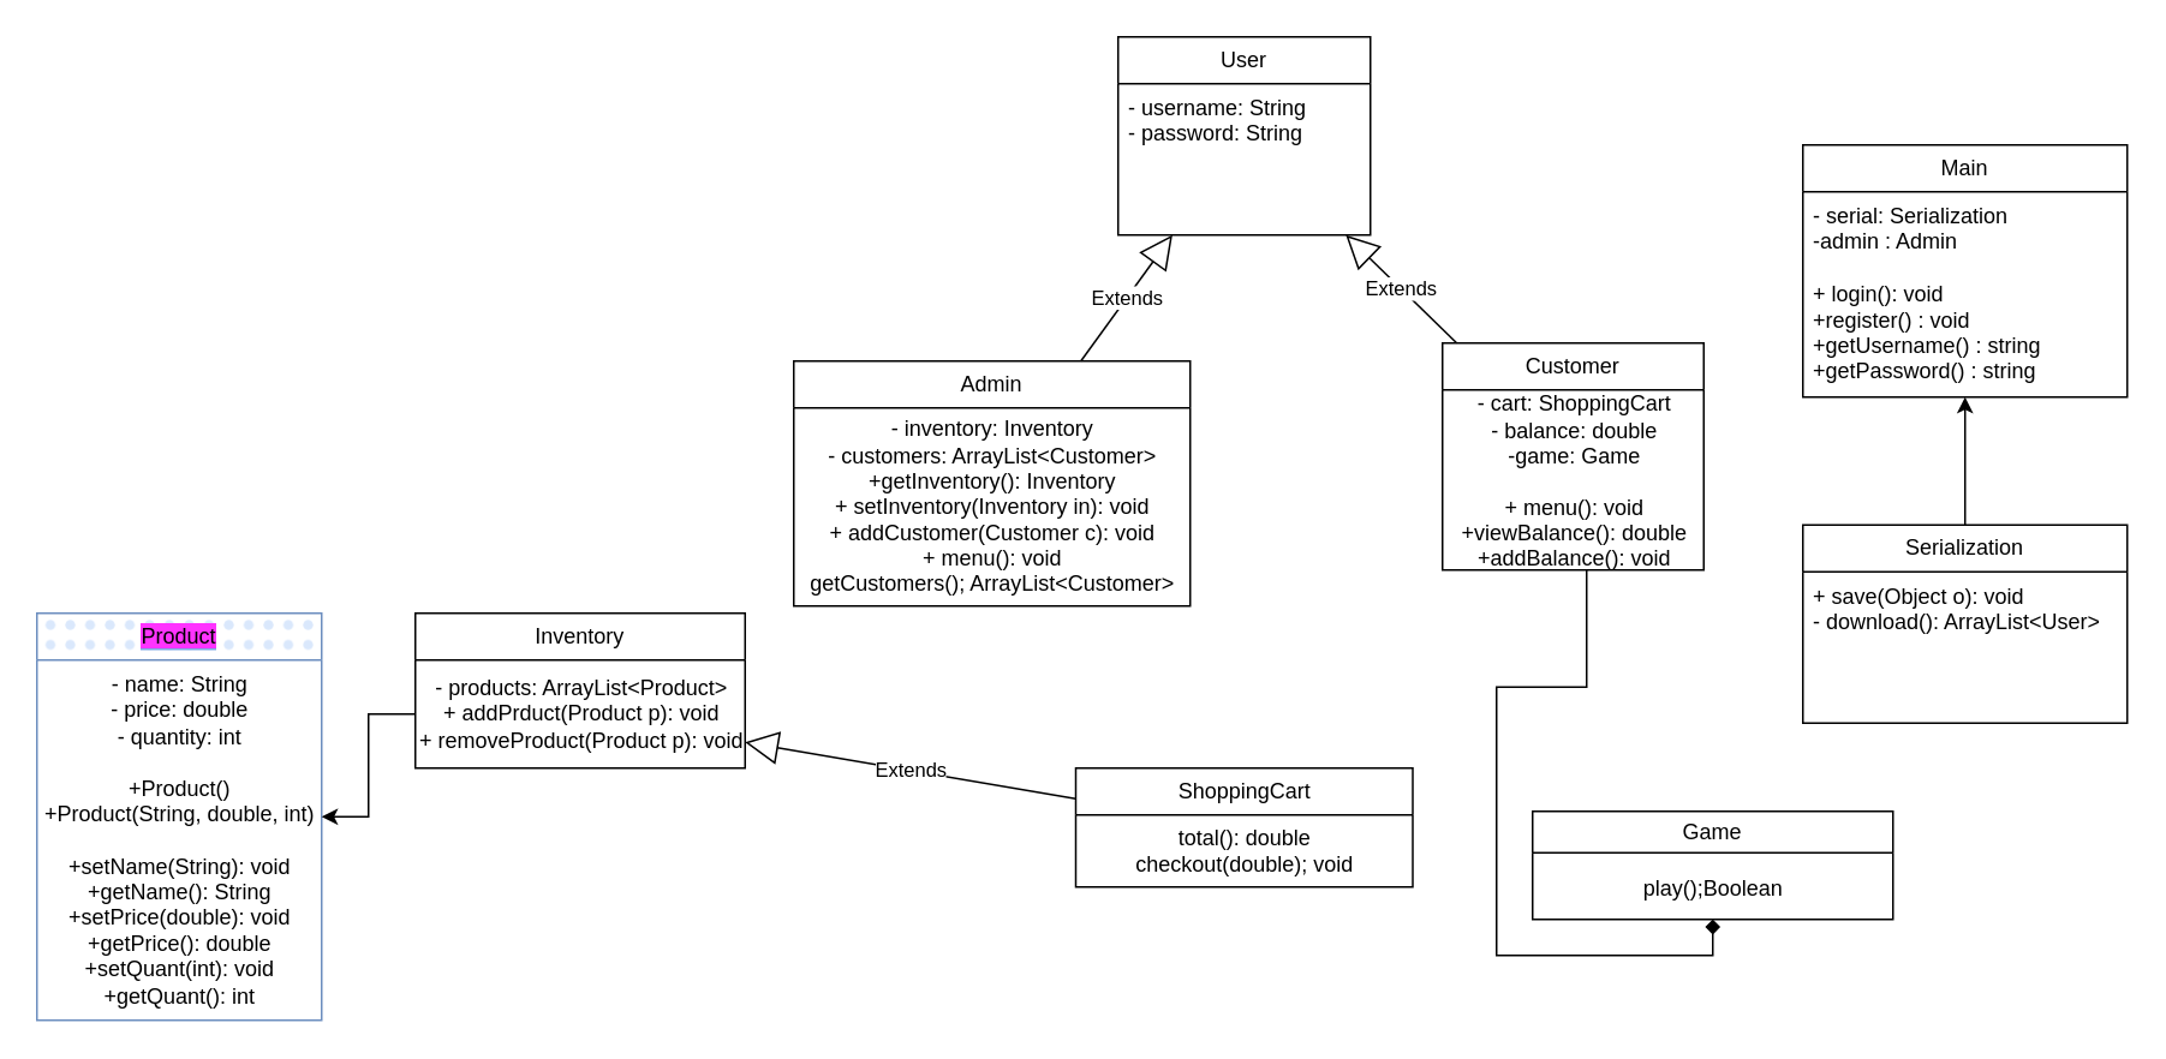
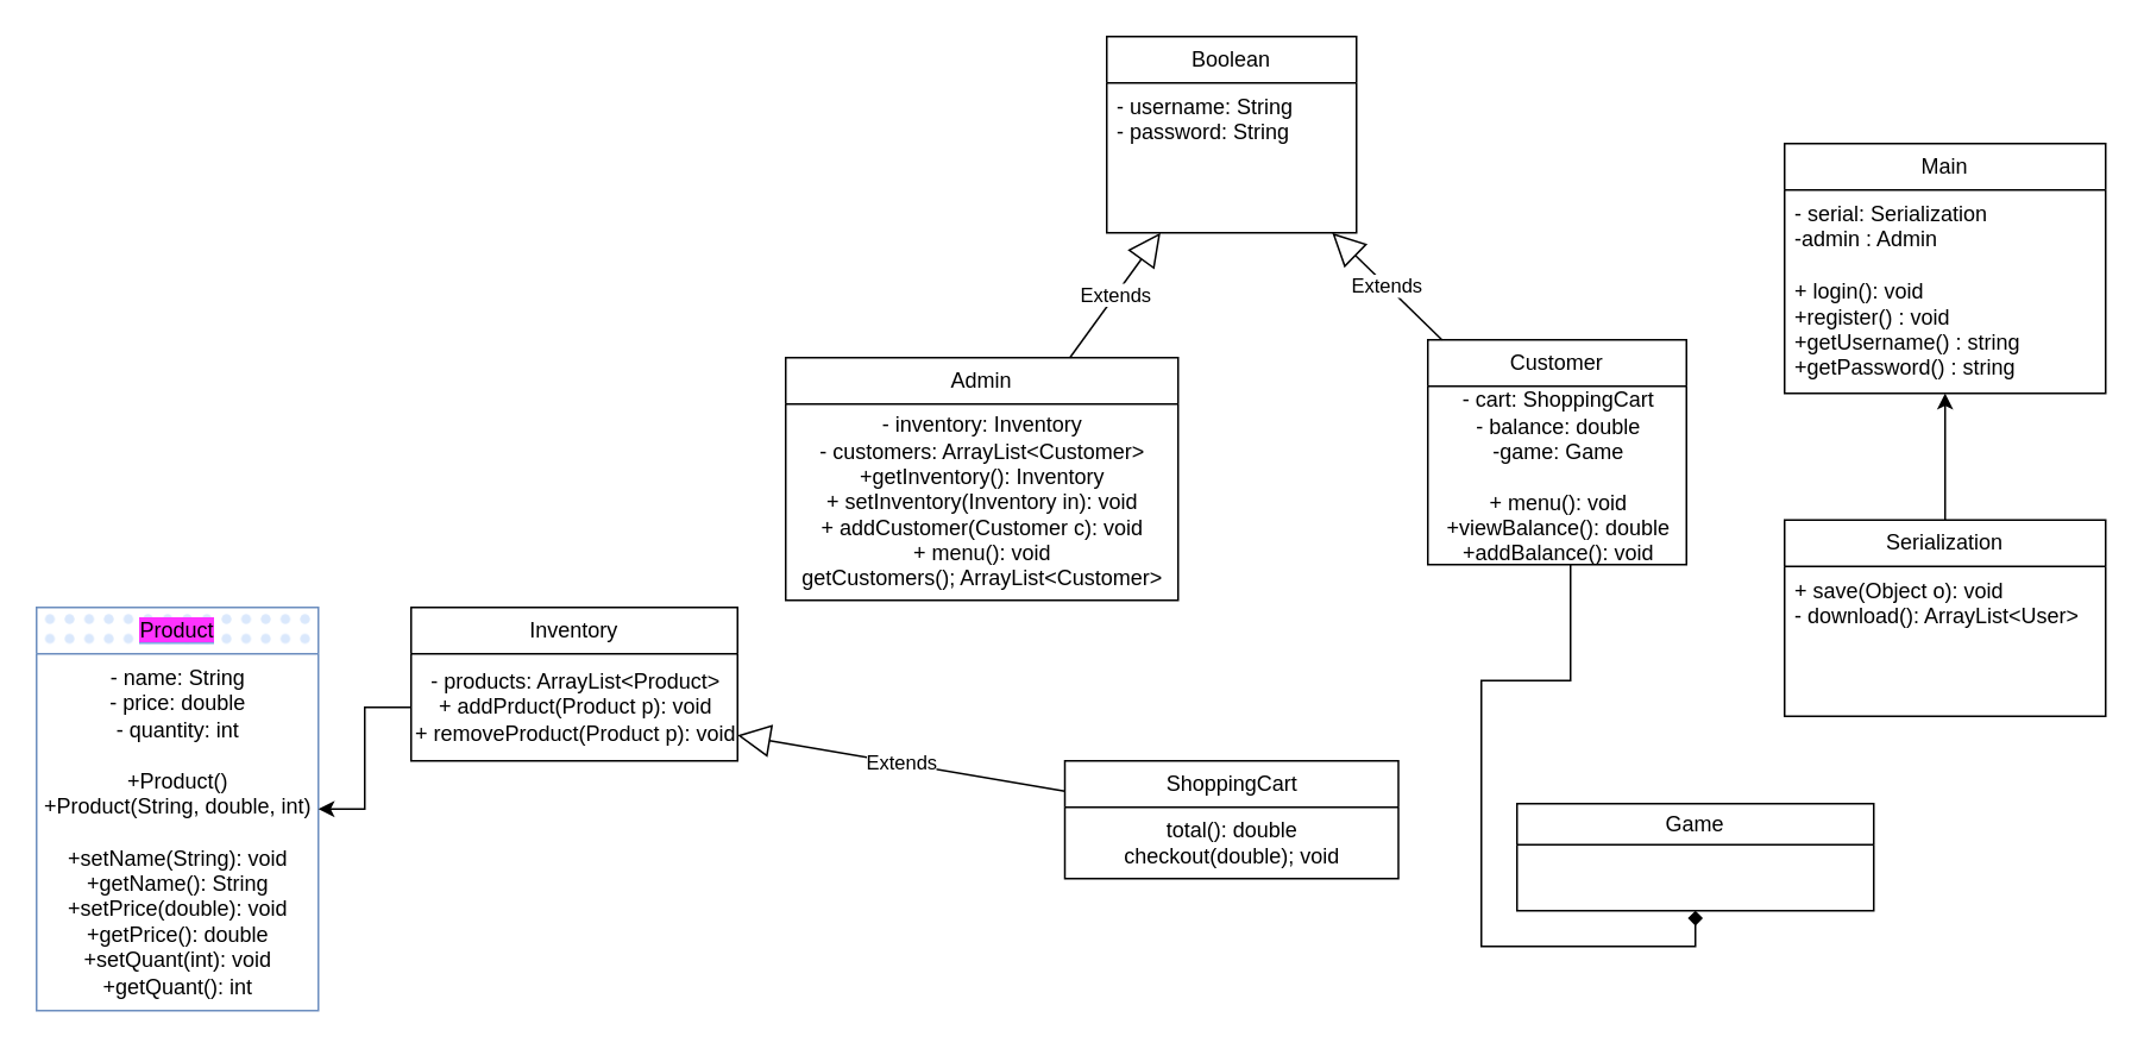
- <mxCell id="5" value="User" style="swimlane;fontStyle=0;childLayout=stackLayout;horizontal=1;startSize=26;fillColor=none;horizontalStack=0;resizeParent=1;resizeParentMax=0;resizeLast=0;collapsible=1;marginBottom=0;whiteSpace=wrap;html=1;" parent="1" vertex="1"><mxGeometry x="620" y="20" width="140" height="110" as="geometry" /></mxCell>
+ <mxCell id="5" value="Boolean" style="swimlane;fontStyle=0;childLayout=stackLayout;horizontal=1;startSize=26;fillColor=none;horizontalStack=0;resizeParent=1;resizeParentMax=0;resizeLast=0;collapsible=1;marginBottom=0;whiteSpace=wrap;html=1;" parent="1" vertex="1"><mxGeometry x="620" y="20" width="140" height="110" as="geometry" /></mxCell>
- <mxCell id="23" value="play();Boolean&lt;br&gt;" style="text;html=1;align=center;verticalAlign=middle;resizable=0;points=[];autosize=1;strokeColor=none;fillColor=none;" vertex="1" parent="1"><mxGeometry x="900" y="478" width="100" height="30" as="geometry" /></mxCell>
